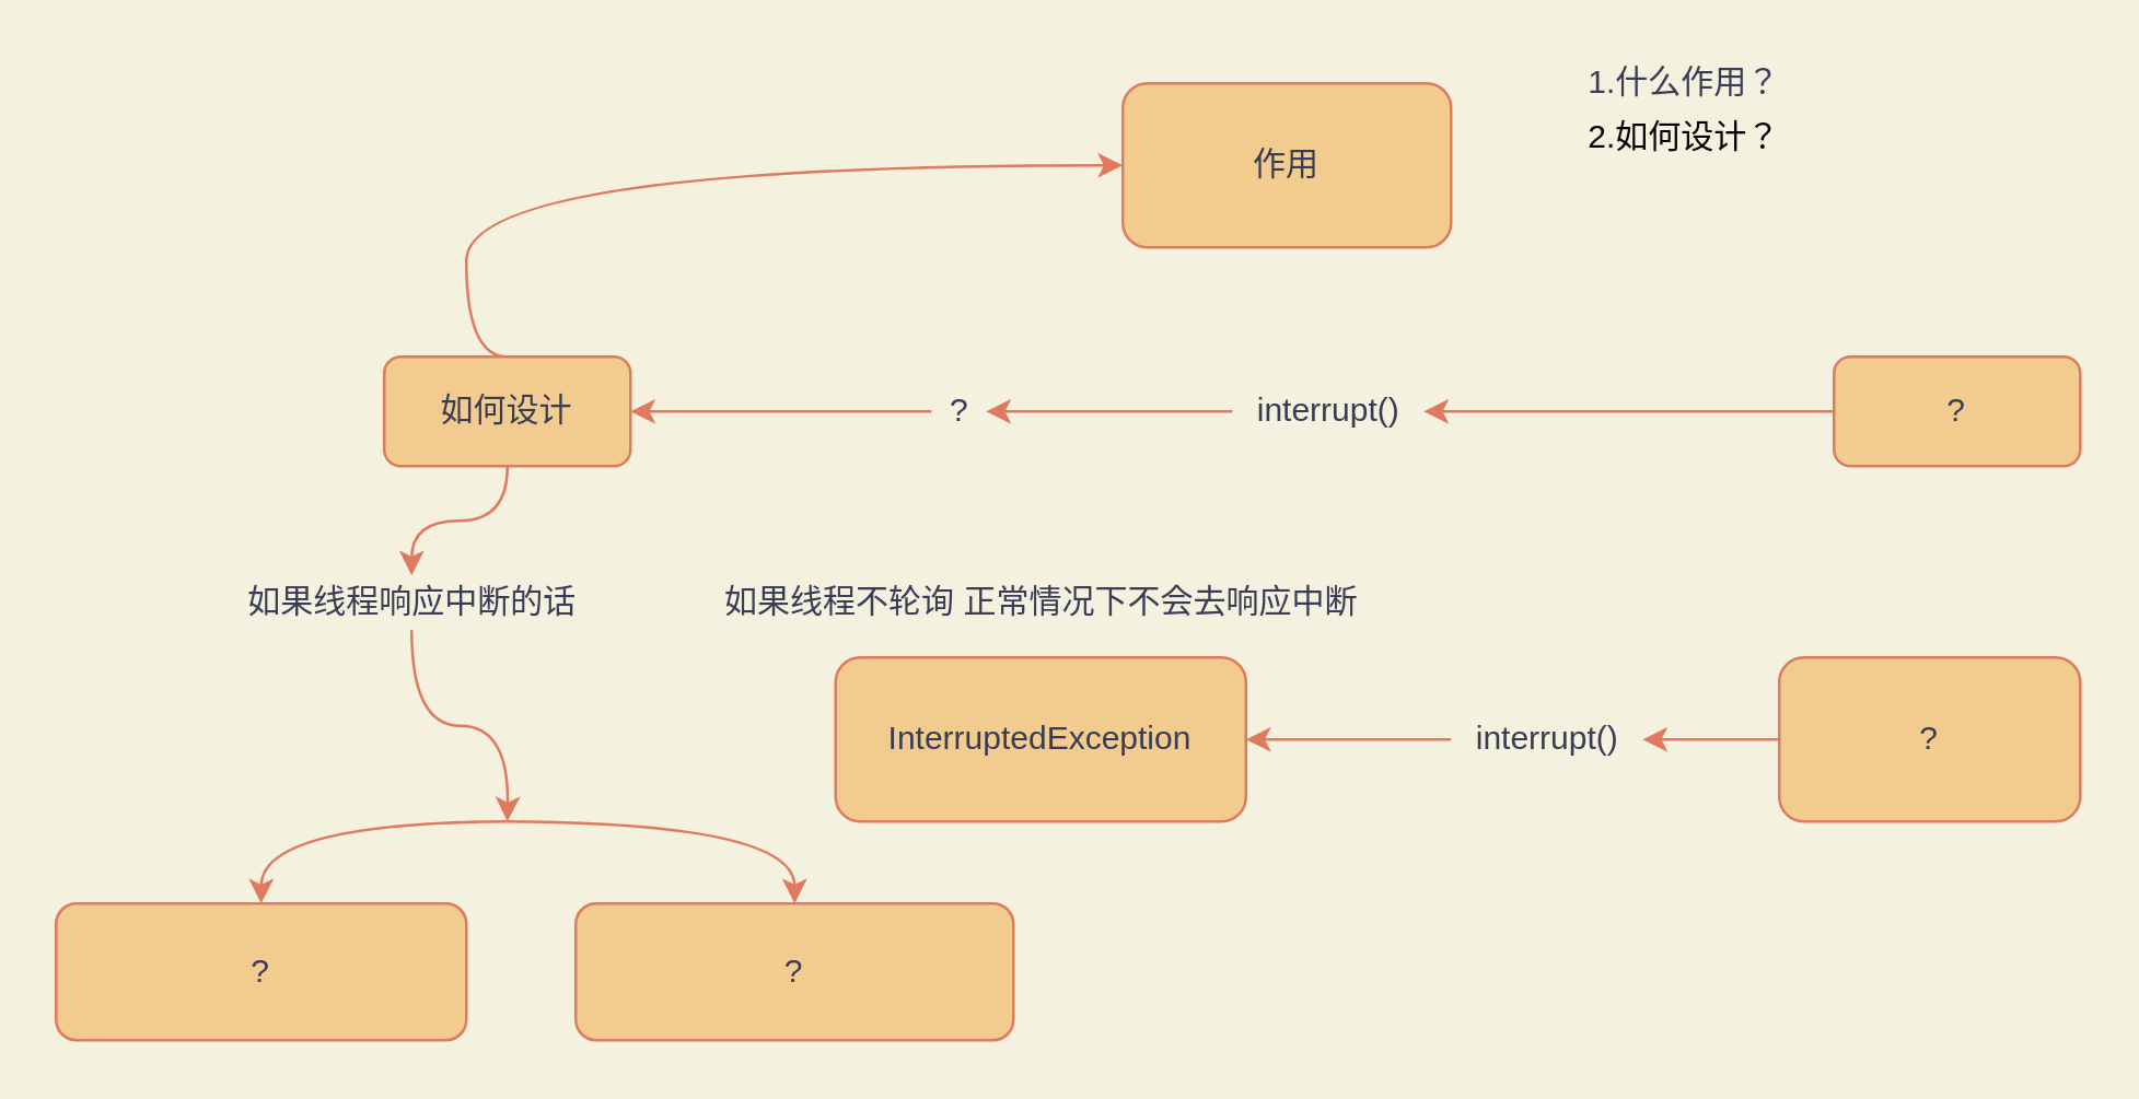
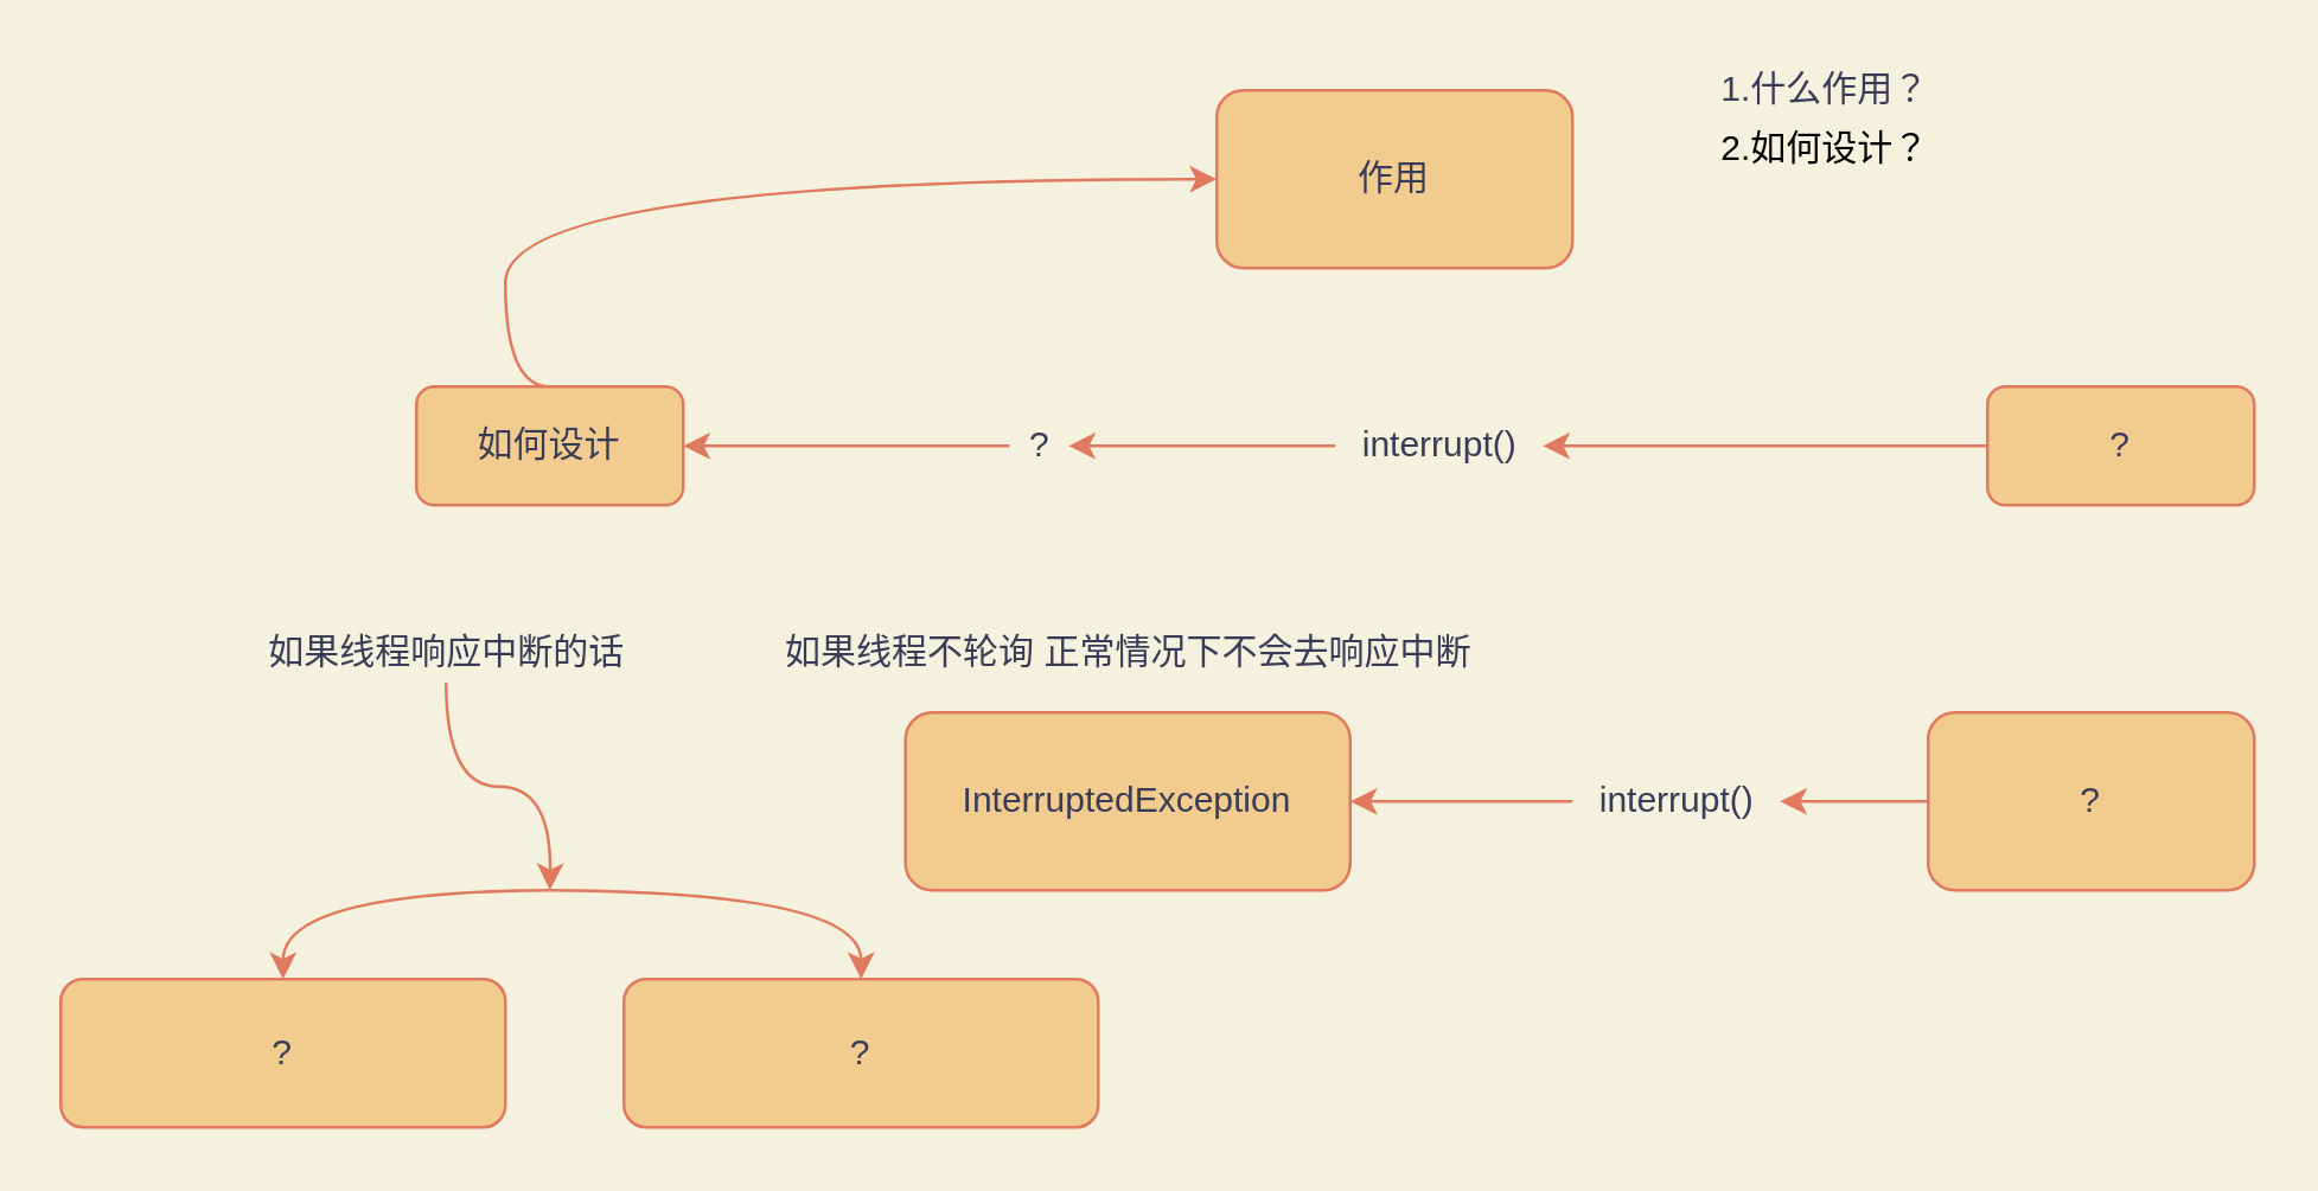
- <mxCell id="15" value="" style="edgeStyle=orthogonalEdgeStyle;sketch=0;orthogonalLoop=1;jettySize=auto;html=1;strokeColor=#E07A5F;fillColor=#F2CC8F;fontColor=#393C56;labelBackgroundColor=#F4F1DE;curved=1;" parent="1" source="4" target="14" edge="1"><mxGeometry relative="1" as="geometry"><mxPoint x="185" y="170" as="sourcePoint" /><mxPoint x="185" y="280" as="targetPoint" /></mxGeometry></mxCell>
